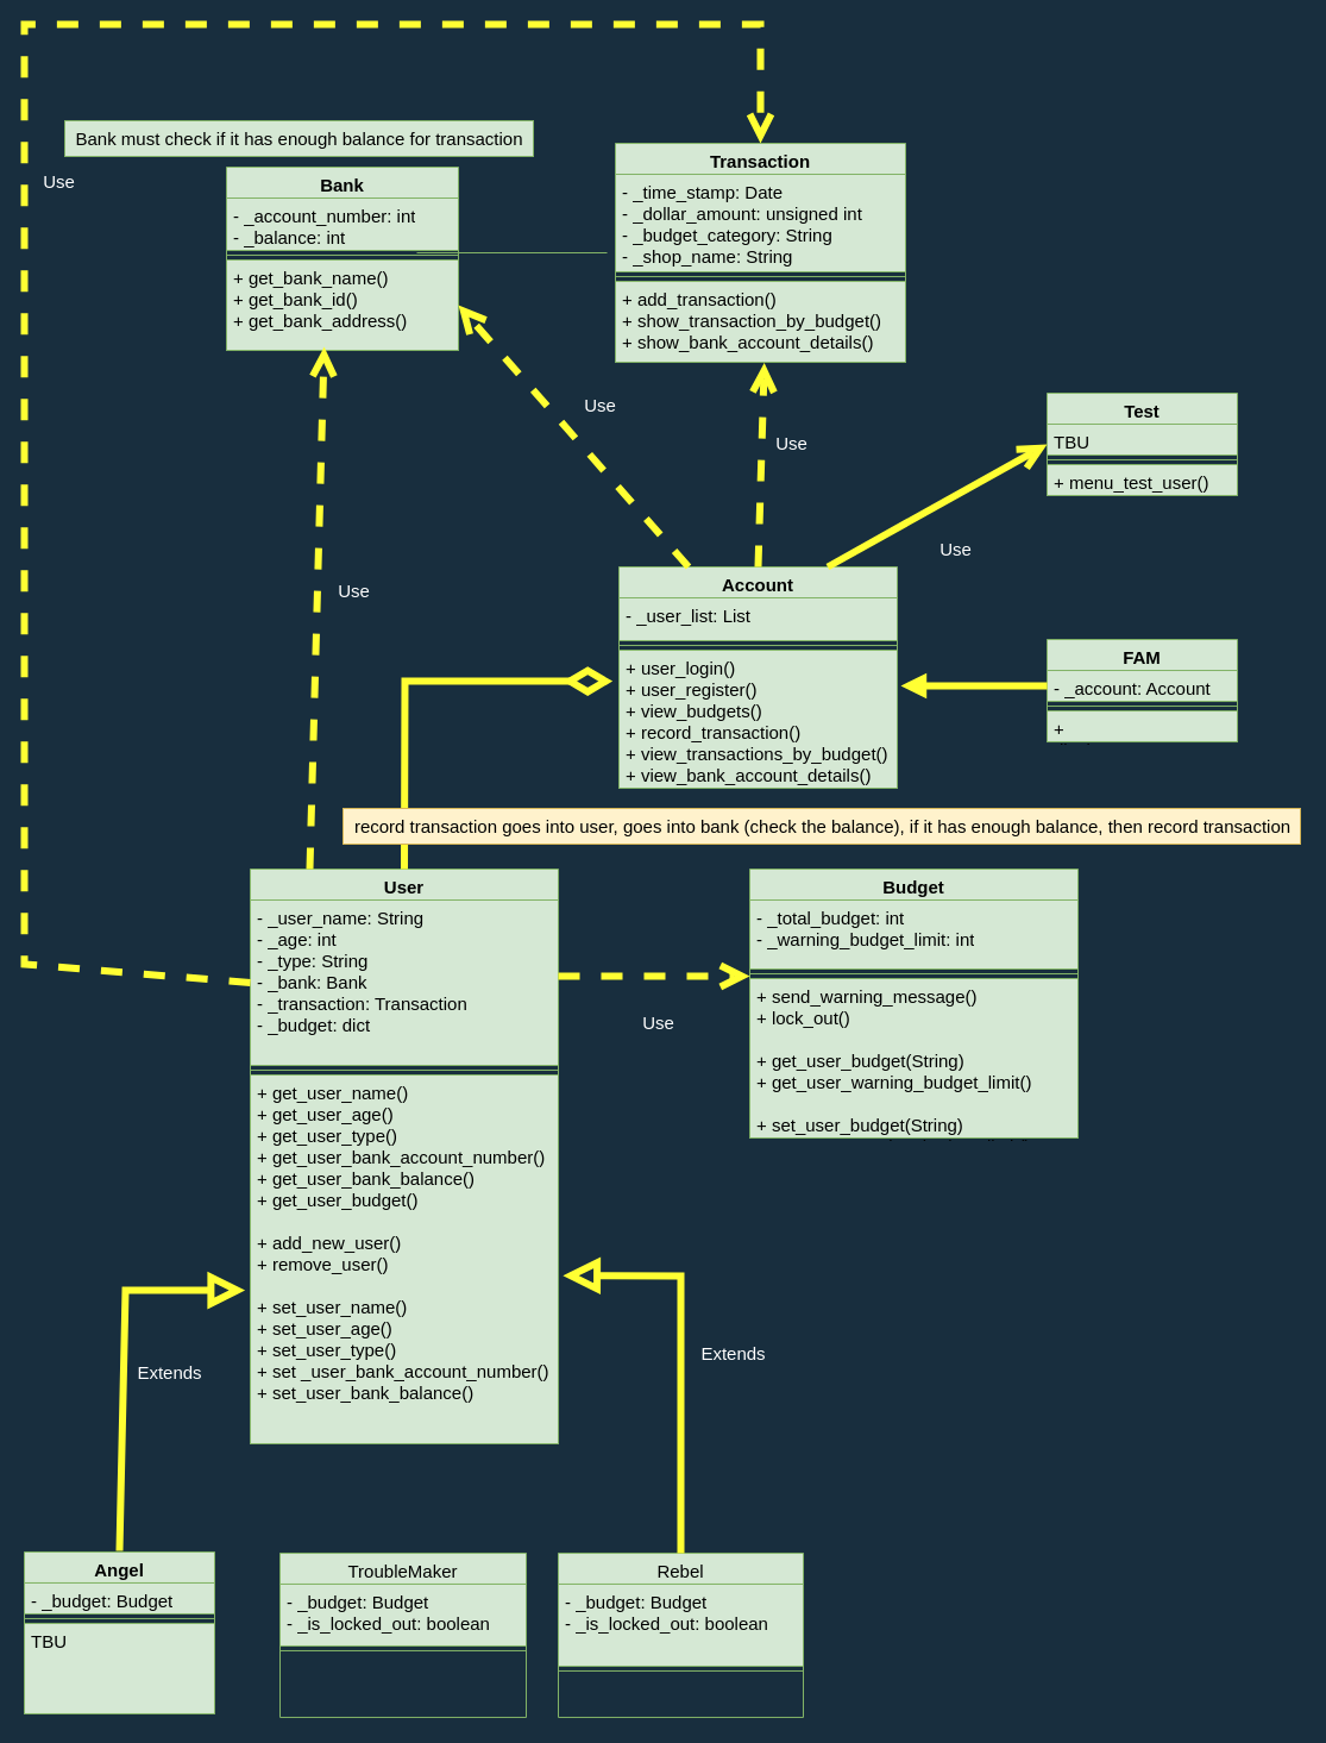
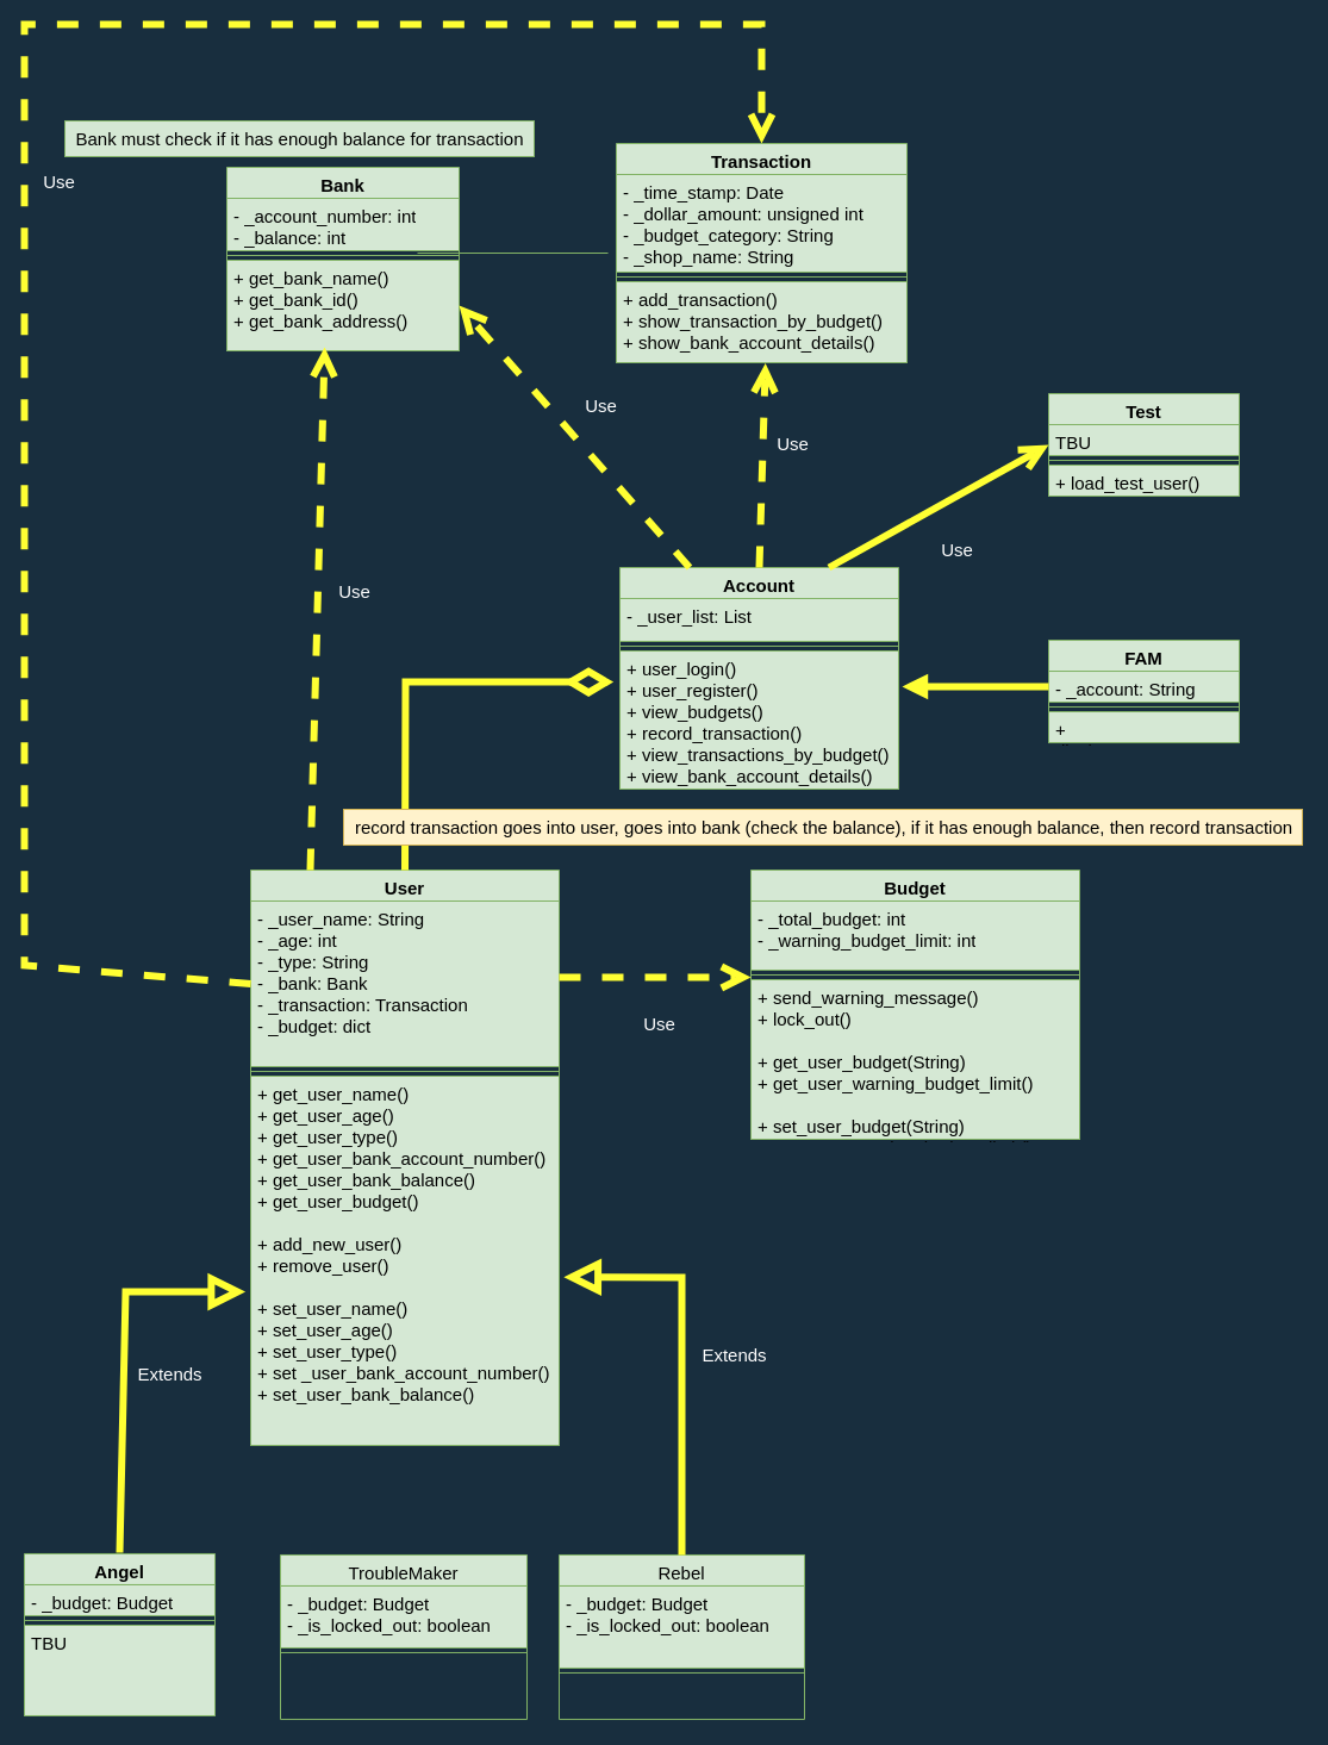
- <mxCell id="42" value="+ menu_test_user()" style="text;align=left;verticalAlign=top;spacingLeft=4;spacingRight=4;overflow=hidden;rotatable=0;points=[[0,0.5],[1,0.5]];portConstraint=eastwest;fillColor=#d5e8d4;strokeColor=#82b366;fontSize=15;whiteSpace=wrap;" parent="39" vertex="1"><mxGeometry y="60" width="160" height="26" as="geometry" /></mxCell>
+ <mxCell id="42" value="+ load_test_user()" style="text;align=left;verticalAlign=top;spacingLeft=4;spacingRight=4;overflow=hidden;rotatable=0;points=[[0,0.5],[1,0.5]];portConstraint=eastwest;fillColor=#d5e8d4;strokeColor=#82b366;fontSize=15;whiteSpace=wrap;" parent="39" vertex="1"><mxGeometry y="60" width="160" height="26" as="geometry" /></mxCell>
- <mxCell id="21" value="- _account: Account" style="text;align=left;verticalAlign=top;spacingLeft=4;spacingRight=4;overflow=hidden;rotatable=0;points=[[0,0.5],[1,0.5]];portConstraint=eastwest;fillColor=#d5e8d4;strokeColor=#82b366;fontSize=15;whiteSpace=wrap;" parent="20" vertex="1"><mxGeometry y="26" width="160" height="26" as="geometry" /></mxCell>
+ <mxCell id="21" value="- _account: String" style="text;align=left;verticalAlign=top;spacingLeft=4;spacingRight=4;overflow=hidden;rotatable=0;points=[[0,0.5],[1,0.5]];portConstraint=eastwest;fillColor=#d5e8d4;strokeColor=#82b366;fontSize=15;whiteSpace=wrap;" parent="20" vertex="1"><mxGeometry y="26" width="160" height="26" as="geometry" /></mxCell>
